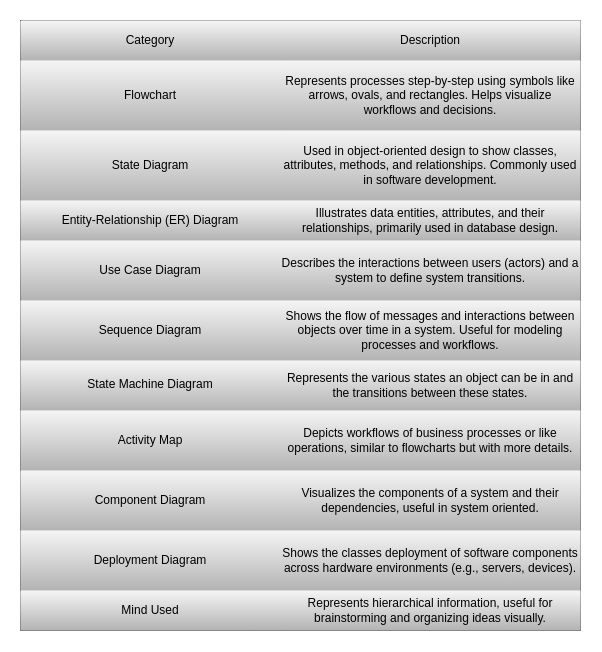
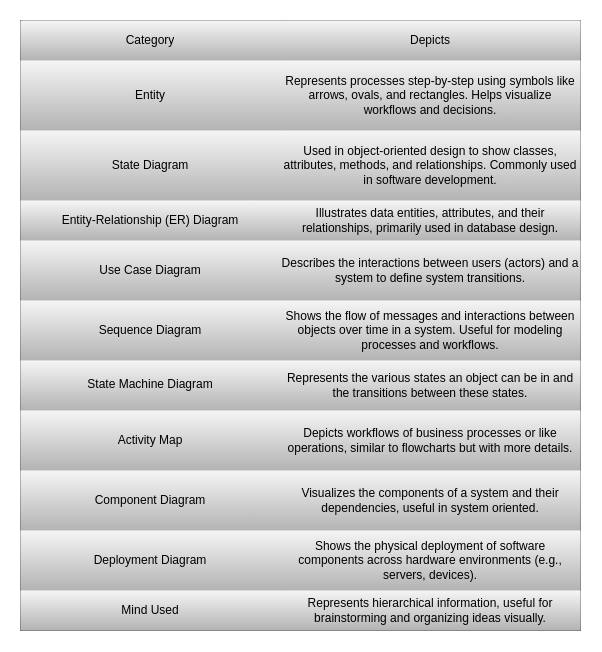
- <mxCell id="5" value="Description" style="shape=partialRectangle;html=1;whiteSpace=wrap;connectable=0;strokeColor=#666666;overflow=hidden;fillColor=#f5f5f5;top=0;left=0;bottom=0;right=0;pointerEvents=1;gradientColor=#b3b3b3;" vertex="1" parent="3"><mxGeometry x="260" width="300" height="40" as="geometry"><mxRectangle width="300" height="40" as="alternateBounds" /></mxGeometry></mxCell>
+ <mxCell id="5" value="Depicts" style="shape=partialRectangle;html=1;whiteSpace=wrap;connectable=0;strokeColor=#666666;overflow=hidden;fillColor=#f5f5f5;top=0;left=0;bottom=0;right=0;pointerEvents=1;gradientColor=#b3b3b3;" vertex="1" parent="3"><mxGeometry x="260" width="300" height="40" as="geometry"><mxRectangle width="300" height="40" as="alternateBounds" /></mxGeometry></mxCell>
- <mxCell id="7" value="Flowchart" style="shape=partialRectangle;html=1;whiteSpace=wrap;connectable=0;strokeColor=#666666;overflow=hidden;fillColor=#f5f5f5;top=0;left=0;bottom=0;right=0;pointerEvents=1;gradientColor=#b3b3b3;" vertex="1" parent="6"><mxGeometry width="260" height="70" as="geometry"><mxRectangle width="260" height="70" as="alternateBounds" /></mxGeometry></mxCell>
+ <mxCell id="7" value="Entity" style="shape=partialRectangle;html=1;whiteSpace=wrap;connectable=0;strokeColor=#666666;overflow=hidden;fillColor=#f5f5f5;top=0;left=0;bottom=0;right=0;pointerEvents=1;gradientColor=#b3b3b3;" vertex="1" parent="6"><mxGeometry width="260" height="70" as="geometry"><mxRectangle width="260" height="70" as="alternateBounds" /></mxGeometry></mxCell>
- <mxCell id="32" value="Shows the classes deployment of software components across hardware environments (e.g., servers, devices)." style="shape=partialRectangle;html=1;whiteSpace=wrap;connectable=0;strokeColor=#666666;overflow=hidden;fillColor=#f5f5f5;top=0;left=0;bottom=0;right=0;pointerEvents=1;gradientColor=#b3b3b3;" vertex="1" parent="30"><mxGeometry x="260" width="300" height="60" as="geometry"><mxRectangle width="300" height="60" as="alternateBounds" /></mxGeometry></mxCell>
+ <mxCell id="32" value="Shows the physical deployment of software components across hardware environments (e.g., servers, devices)." style="shape=partialRectangle;html=1;whiteSpace=wrap;connectable=0;strokeColor=#666666;overflow=hidden;fillColor=#f5f5f5;top=0;left=0;bottom=0;right=0;pointerEvents=1;gradientColor=#b3b3b3;" vertex="1" parent="30"><mxGeometry x="260" width="300" height="60" as="geometry"><mxRectangle width="300" height="60" as="alternateBounds" /></mxGeometry></mxCell>
